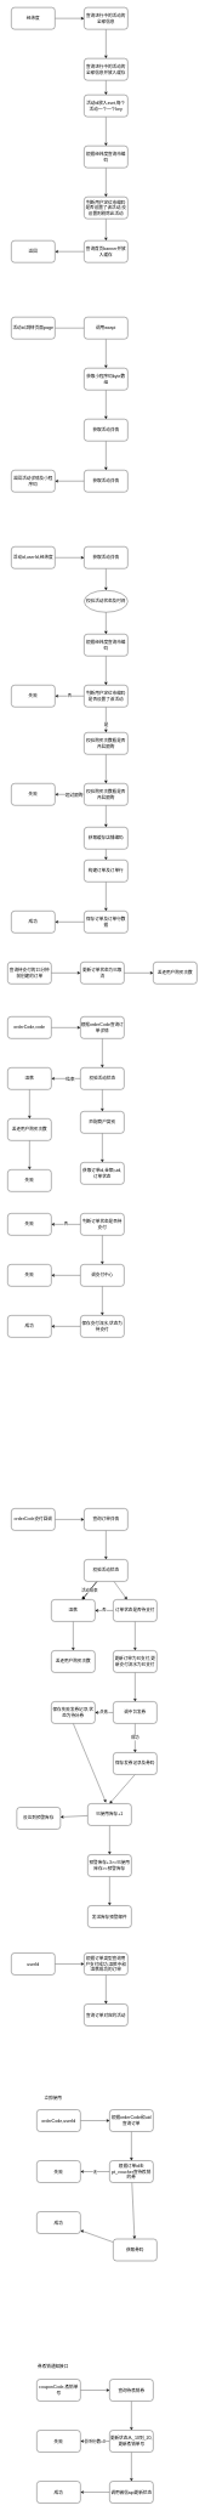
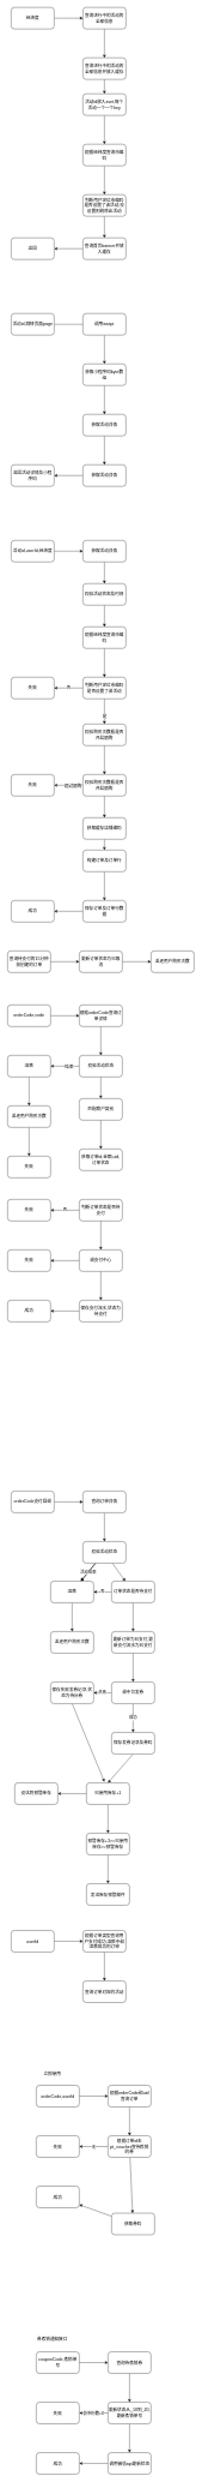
- <mxCell id="33" value="校验活动状态及时间" style="ellipse;whiteSpace=wrap;html=1;" parent="1" vertex="1"><mxGeometry x="230" y="1620" width="120" height="60" as="geometry" /></mxCell>
+ <mxCell id="33" value="校验活动状态及时间" style="rounded=1;whiteSpace=wrap;html=1;" parent="1" vertex="1"><mxGeometry x="230" y="1620" width="120" height="60" as="geometry" /></mxCell>
- <mxCell id="104" value="没达到预警库存" style="rounded=1;whiteSpace=wrap;html=1;" parent="1" vertex="1"><mxGeometry x="45" y="4960" width="120" height="60" as="geometry" /></mxCell>
+ <mxCell id="104" value="没达到预警库存" style="rounded=1;whiteSpace=wrap;html=1;" parent="1" vertex="1"><mxGeometry x="40" y="4950" width="120" height="60" as="geometry" /></mxCell>
